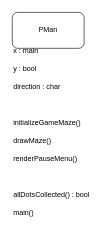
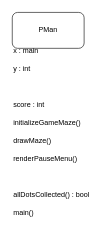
- <mxCell id="4" value="y : bool" style="text;html=1;strokeColor=none;fillColor=none;" vertex="1" parent="2"><mxGeometry x="0" y="80" width="120" height="30" as="geometry" /></mxCell>
+ <mxCell id="4" value="y : int" style="text;html=1;strokeColor=none;fillColor=none;" vertex="1" parent="2"><mxGeometry x="0" y="80" width="120" height="30" as="geometry" /></mxCell>
- <mxCell id="5" value="direction : char" style="text;html=1;strokeColor=none;fillColor=none;" vertex="1" parent="2"><mxGeometry x="0" y="110" width="120" height="30" as="geometry" /></mxCell>
+ <mxCell id="6" value="score : int" style="text;html=1;strokeColor=none;fillColor=none;" vertex="1" parent="2"><mxGeometry x="0" y="140" width="120" height="30" as="geometry" /></mxCell>
